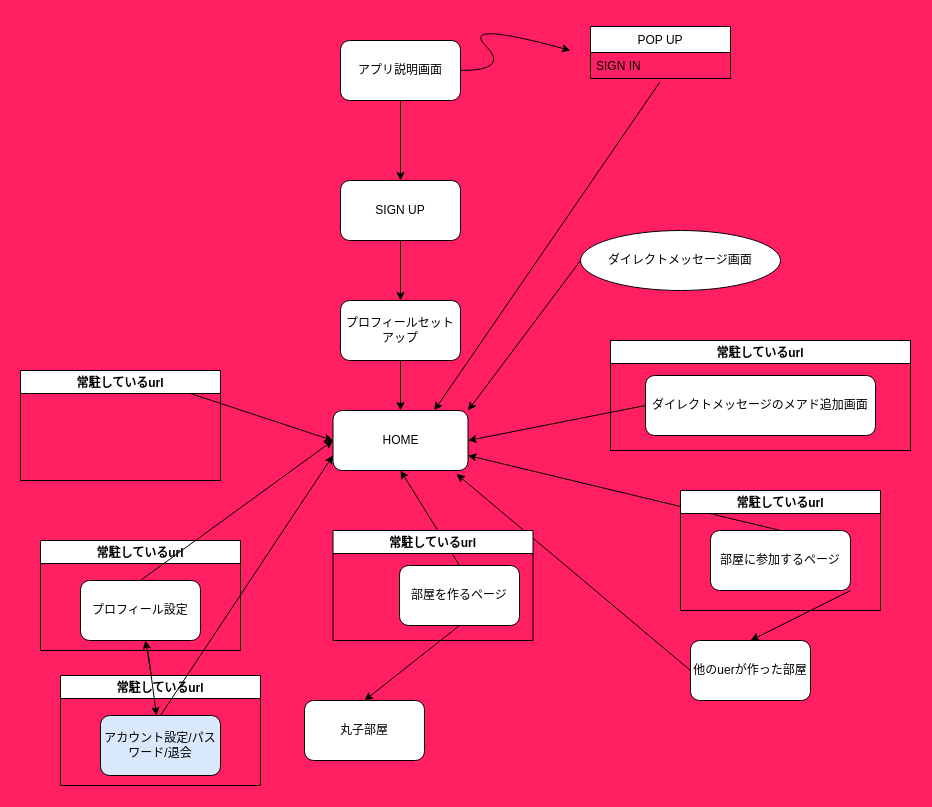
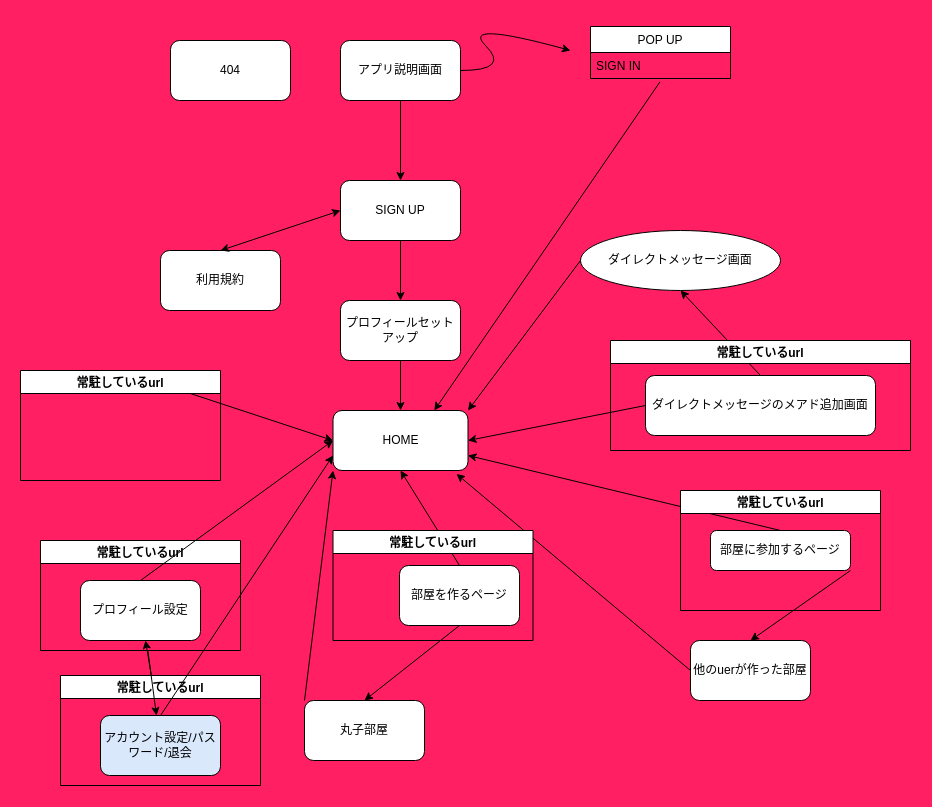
+ <mxCell id="42" value="404" style="rounded=1;whiteSpace=wrap;html=1;" parent="1" vertex="1"><mxGeometry x="170" y="40" width="120" height="60" as="geometry" /></mxCell>
+ <mxCell id="10" value="" style="endArrow=classic;startArrow=classic;html=1;exitX=0.5;exitY=0;exitDx=0;exitDy=0;entryX=0;entryY=0.5;entryDx=0;entryDy=0;" parent="1" source="4" target="5" edge="1"><mxGeometry width="50" height="50" relative="1" as="geometry"><mxPoint x="230" y="230" as="sourcePoint" /><mxPoint x="270" y="200" as="targetPoint" /></mxGeometry></mxCell>
+ <mxCell id="4" value="利用規約" style="rounded=1;whiteSpace=wrap;html=1;" parent="1" vertex="1"><mxGeometry x="160" y="250" width="120" height="60" as="geometry" /></mxCell>
+ <mxCell id="26" value="" style="endArrow=classic;html=1;exitX=0.5;exitY=0;exitDx=0;exitDy=0;entryX=0.5;entryY=1;entryDx=0;entryDy=0;" parent="1" source="32" target="23" edge="1"><mxGeometry width="50" height="50" relative="1" as="geometry"><mxPoint x="510" y="490" as="sourcePoint" /><mxPoint x="560" y="440" as="targetPoint" /></mxGeometry></mxCell>
- <mxCell id="30" value="部屋に参加するページ" style="rounded=1;whiteSpace=wrap;html=1;" parent="29" vertex="1"><mxGeometry x="30" y="40" width="140" height="60" as="geometry" /></mxCell>
+ <mxCell id="30" value="部屋に参加するページ" style="rounded=1;whiteSpace=wrap;html=1;" parent="29" vertex="1"><mxGeometry x="30" y="40" width="140" height="40" as="geometry" /></mxCell>
+ <mxCell id="24" value="" style="endArrow=classic;html=1;exitX=0;exitY=0;exitDx=0;exitDy=0;entryX=0;entryY=1;entryDx=0;entryDy=0;" parent="1" source="12" target="14" edge="1"><mxGeometry width="50" height="50" relative="1" as="geometry"><mxPoint x="420" y="590" as="sourcePoint" /><mxPoint x="470" y="540" as="targetPoint" /></mxGeometry></mxCell>
